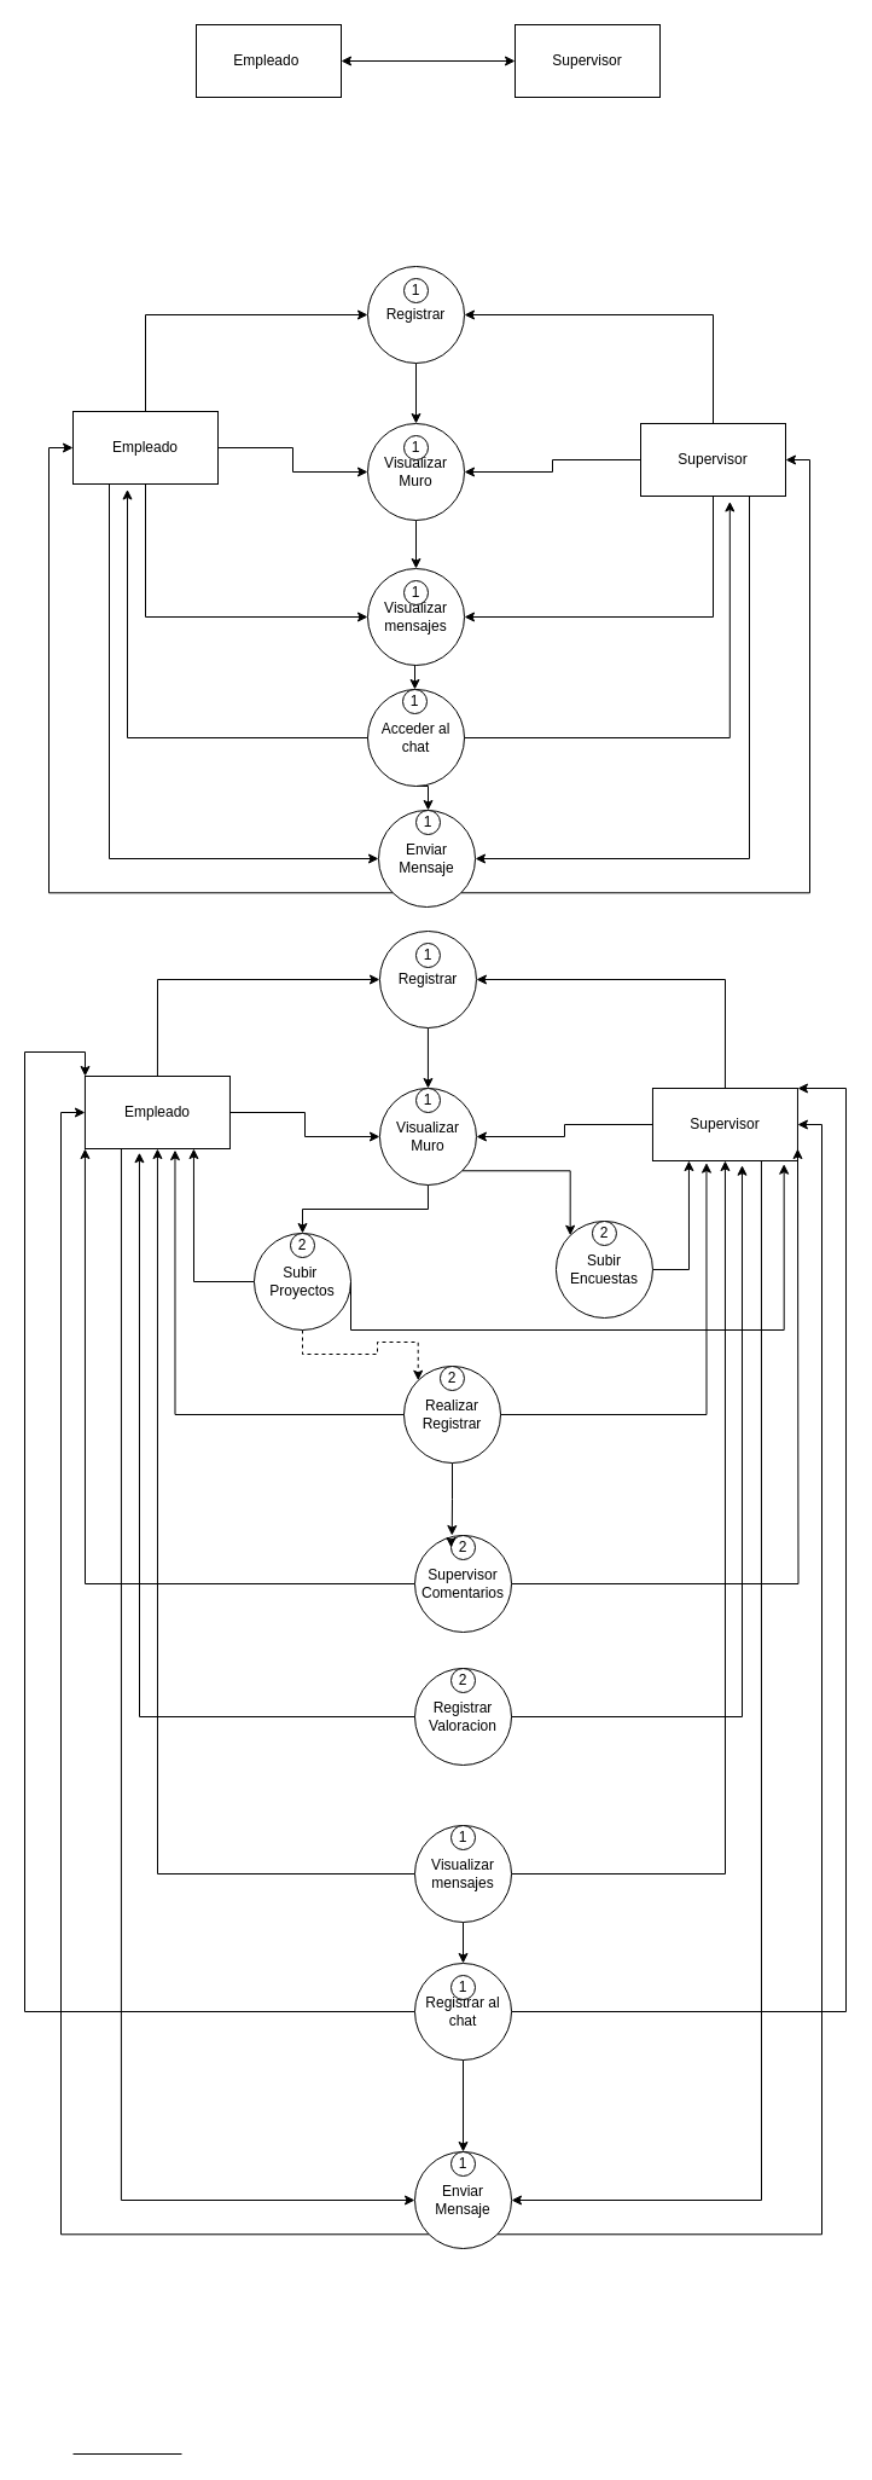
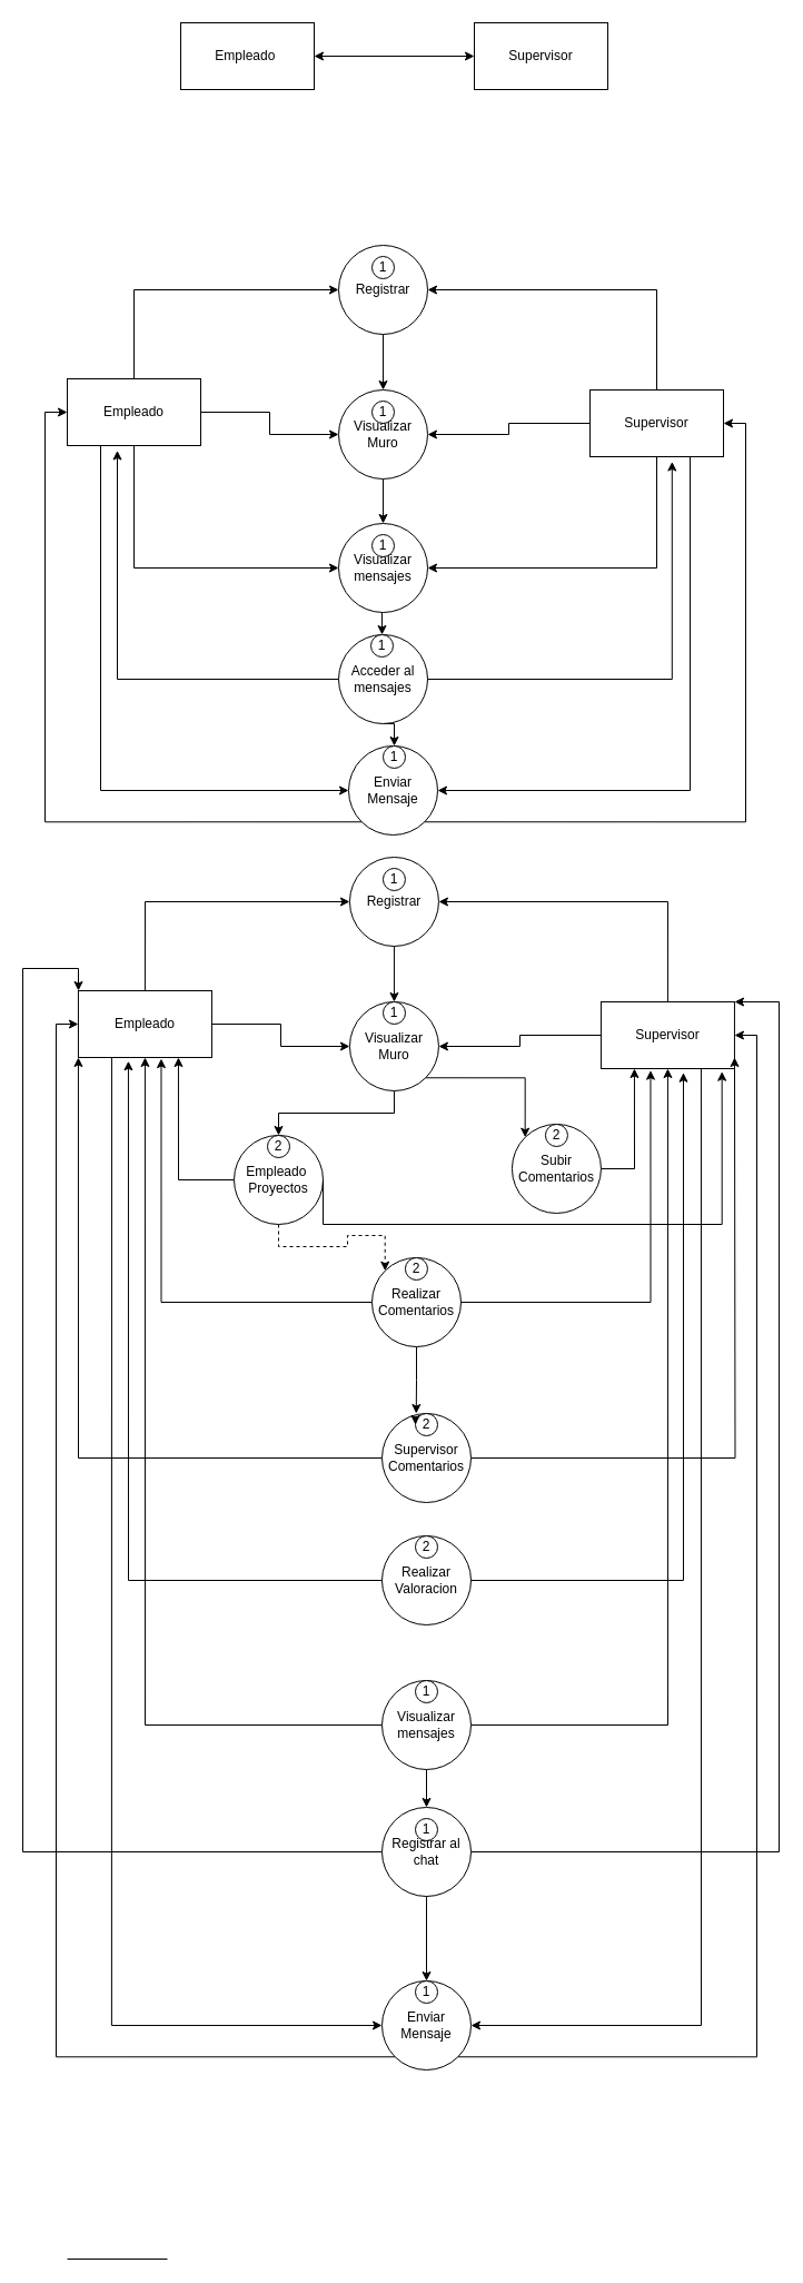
- <mxCell id="74" value="Acceder al chat" style="ellipse;whiteSpace=wrap;html=1;aspect=fixed;" vertex="1" parent="1"><mxGeometry x="304" y="570" width="80" height="80" as="geometry" /></mxCell>
+ <mxCell id="74" value="Acceder al mensajes" style="ellipse;whiteSpace=wrap;html=1;aspect=fixed;" vertex="1" parent="1"><mxGeometry x="304" y="570" width="80" height="80" as="geometry" /></mxCell>
- <mxCell id="56" value="Subir Encuestas" style="ellipse;whiteSpace=wrap;html=1;aspect=fixed;" vertex="1" parent="1"><mxGeometry x="459.95" y="1010" width="80" height="80" as="geometry" /></mxCell>
+ <mxCell id="56" value="Subir Comentarios" style="ellipse;whiteSpace=wrap;html=1;aspect=fixed;" vertex="1" parent="1"><mxGeometry x="459.95" y="1010" width="80" height="80" as="geometry" /></mxCell>
- <mxCell id="53" value="Subir&amp;nbsp;&lt;div&gt;Proyectos&lt;/div&gt;" style="ellipse;whiteSpace=wrap;html=1;aspect=fixed;" vertex="1" parent="1"><mxGeometry x="210" y="1020" width="80" height="80" as="geometry" /></mxCell>
+ <mxCell id="53" value="Empleado&amp;nbsp;&lt;div&gt;Proyectos&lt;/div&gt;" style="ellipse;whiteSpace=wrap;html=1;aspect=fixed;" vertex="1" parent="1"><mxGeometry x="210" y="1020" width="80" height="80" as="geometry" /></mxCell>
- <mxCell id="59" value="Realizar&lt;div&gt;Registrar&lt;/div&gt;" style="ellipse;whiteSpace=wrap;html=1;aspect=fixed;" vertex="1" parent="1"><mxGeometry x="334" y="1130" width="80" height="80" as="geometry" /></mxCell>
+ <mxCell id="59" value="Realizar&lt;div&gt;Comentarios&lt;/div&gt;" style="ellipse;whiteSpace=wrap;html=1;aspect=fixed;" vertex="1" parent="1"><mxGeometry x="334" y="1130" width="80" height="80" as="geometry" /></mxCell>
- <mxCell id="63" value="Registrar&lt;div&gt;Valoracion&lt;/div&gt;" style="ellipse;whiteSpace=wrap;html=1;aspect=fixed;" vertex="1" parent="1"><mxGeometry x="343" y="1380" width="80" height="80" as="geometry" /></mxCell>
+ <mxCell id="63" value="Realizar&lt;div&gt;Valoracion&lt;/div&gt;" style="ellipse;whiteSpace=wrap;html=1;aspect=fixed;" vertex="1" parent="1"><mxGeometry x="343" y="1380" width="80" height="80" as="geometry" /></mxCell>
